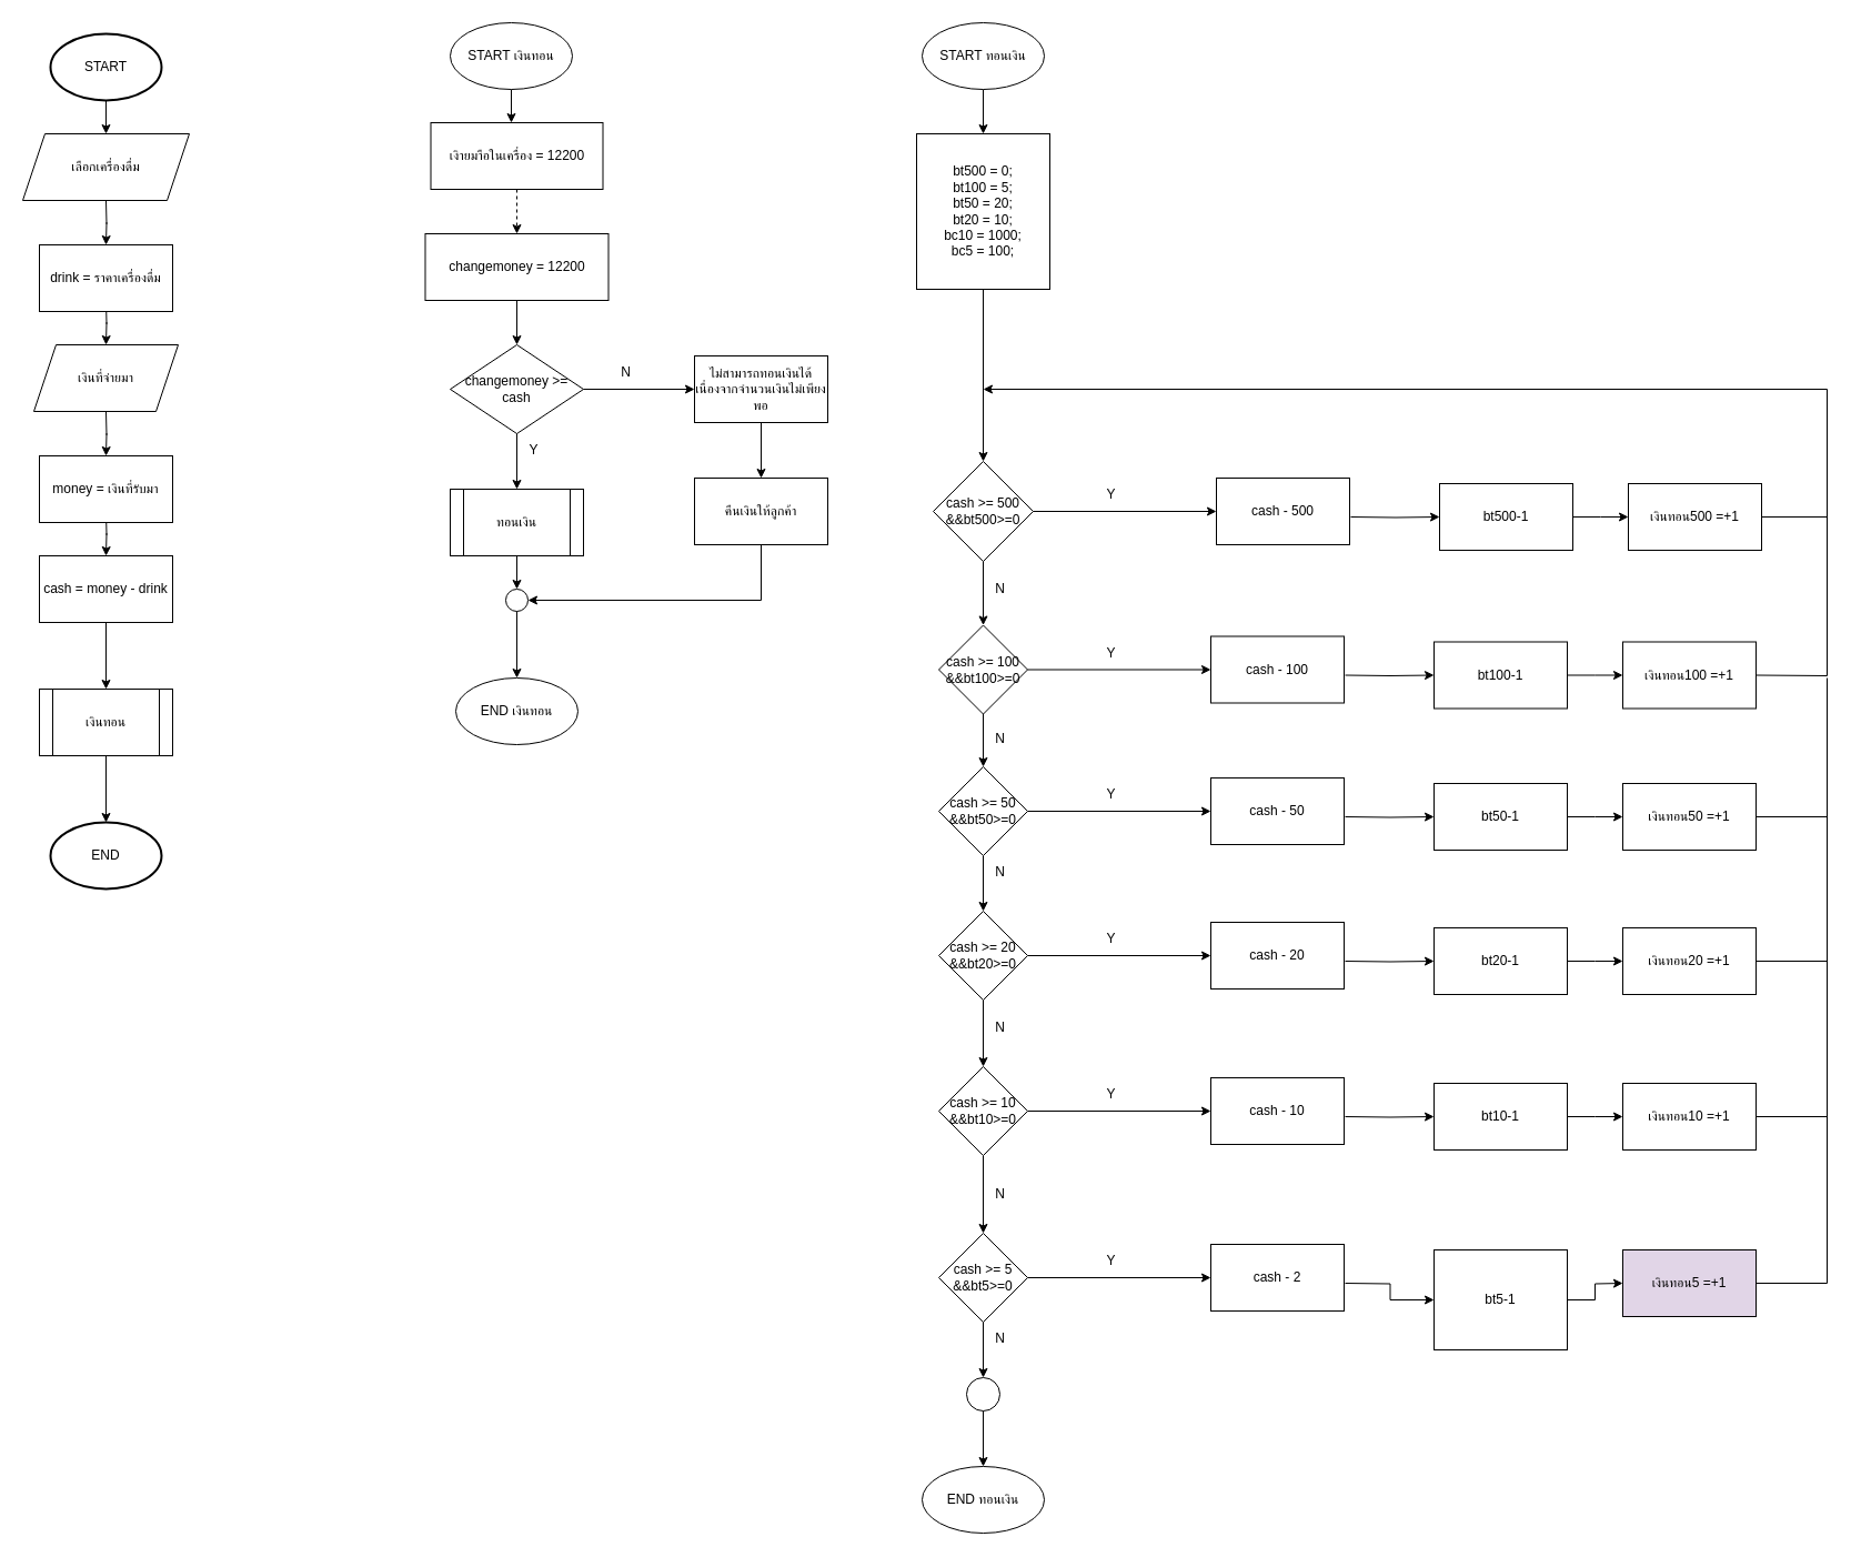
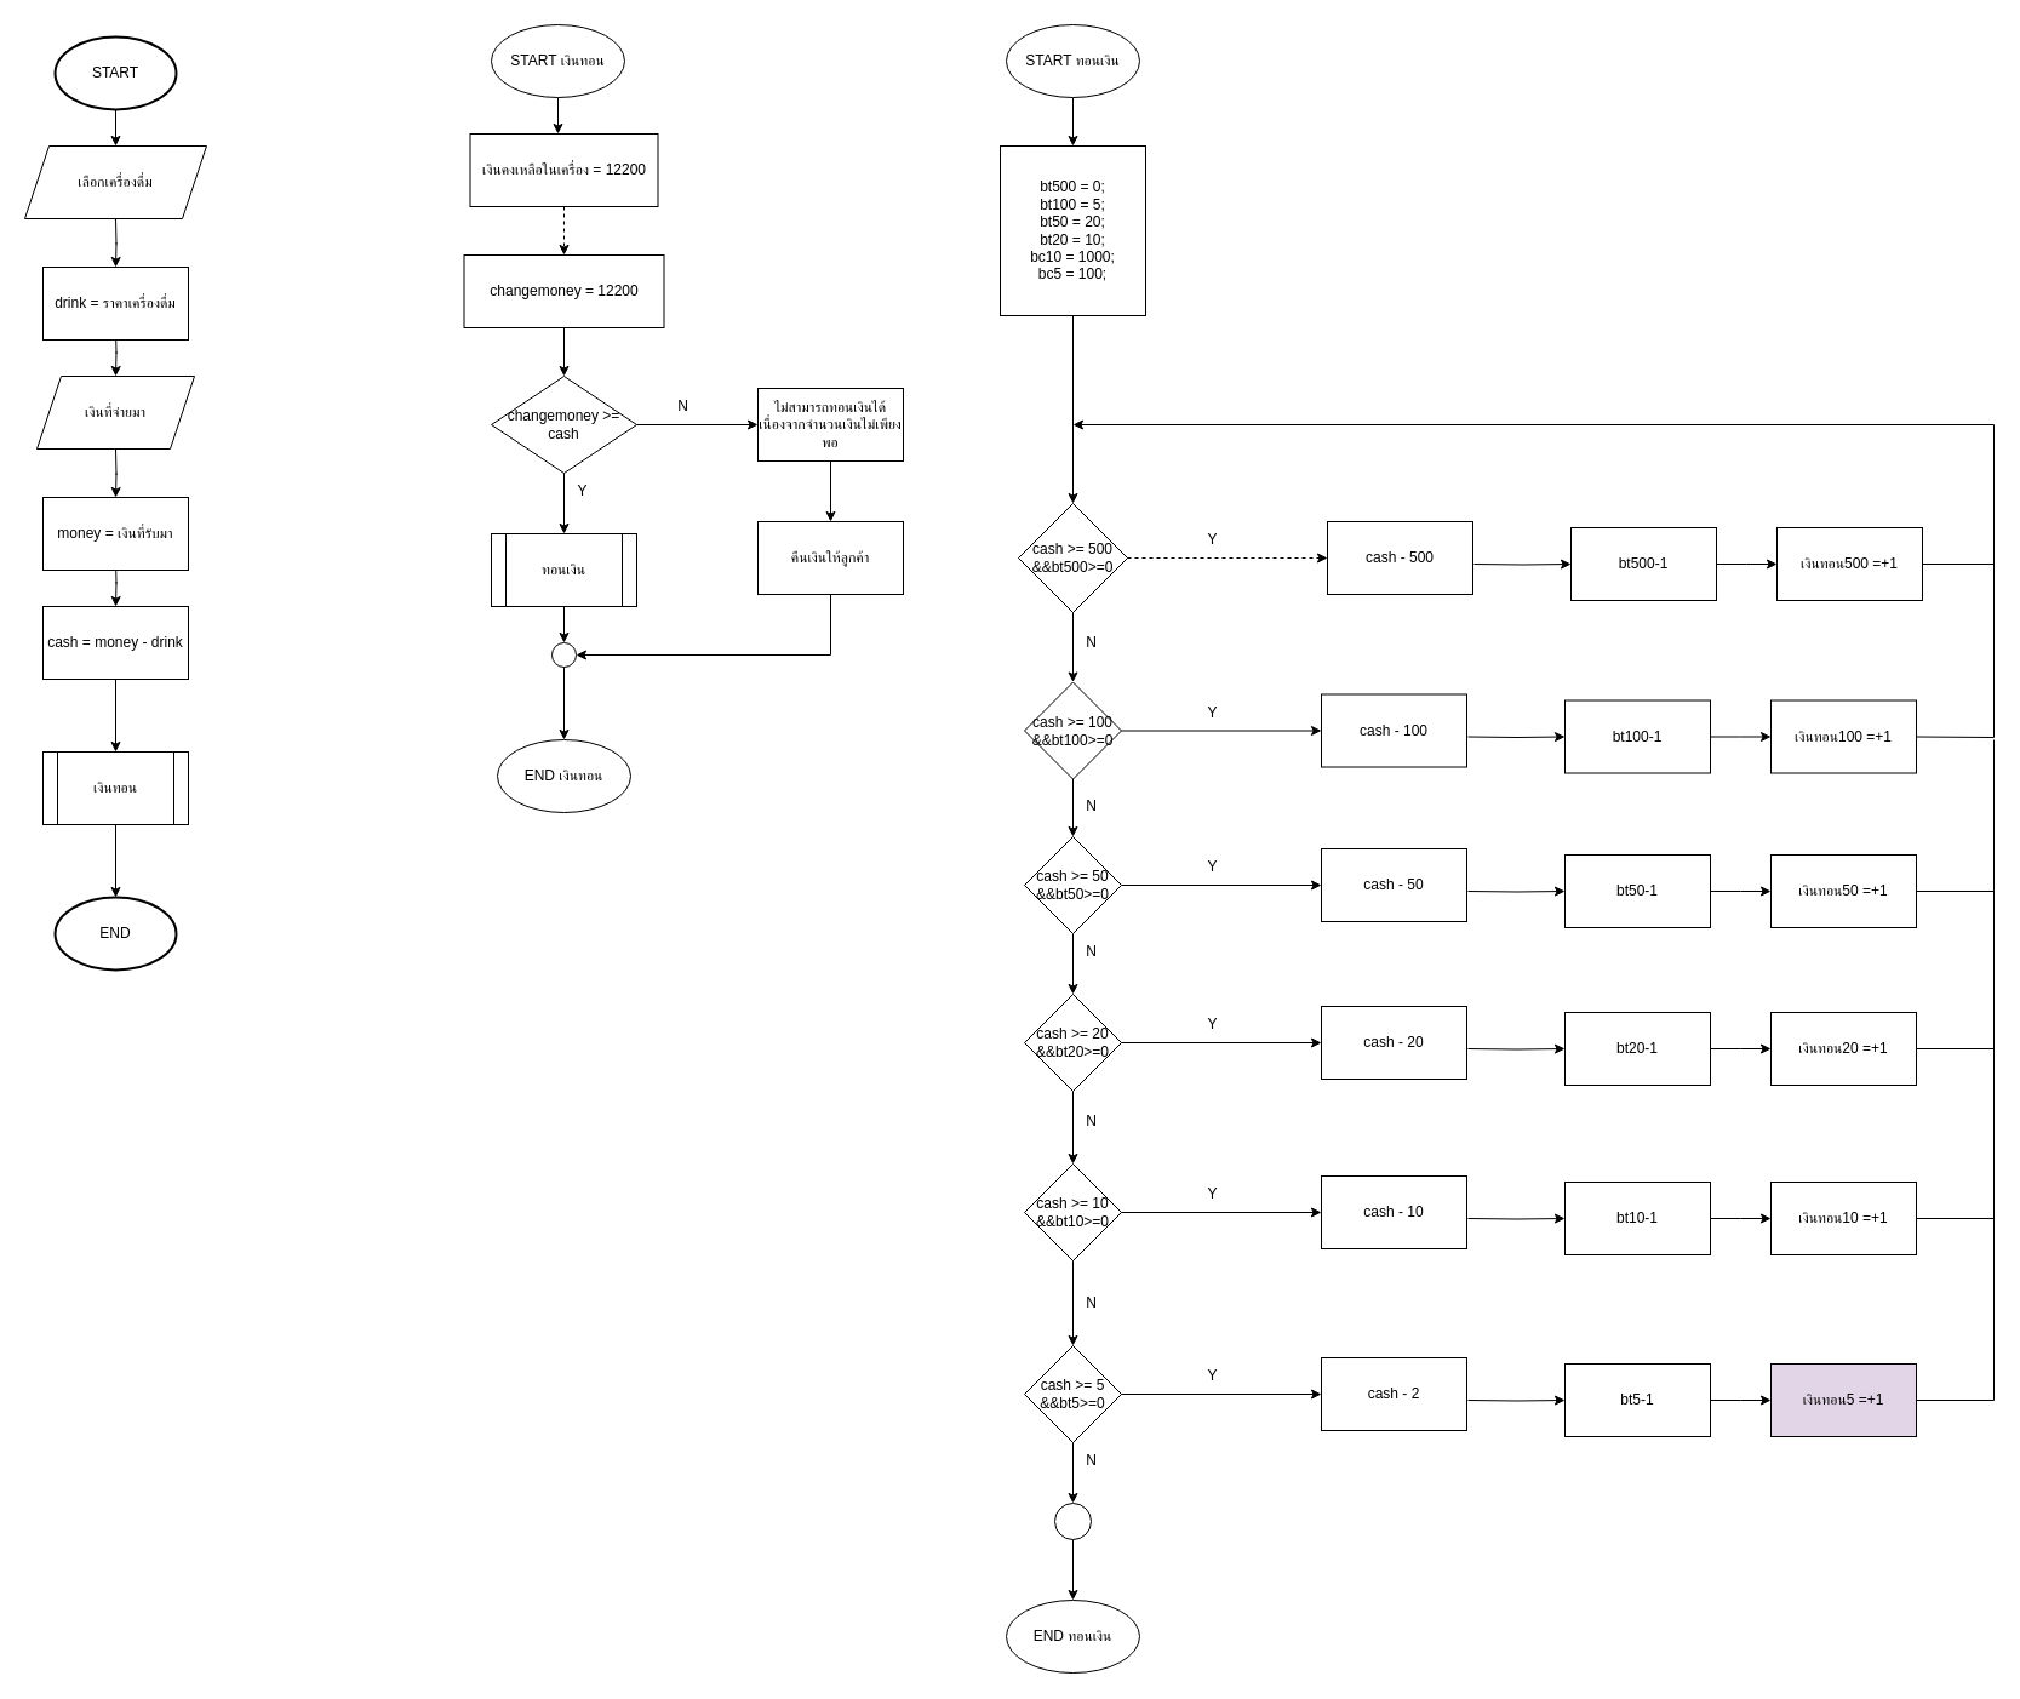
- <mxCell id="11" value="เงิายมาือในเครื่อง = 12200" style="rounded=0;whiteSpace=wrap;html=1;" vertex="1" parent="1"><mxGeometry x="387.5" y="110" width="155" height="60" as="geometry" /></mxCell>
+ <mxCell id="11" value="เงินคงเหลือในเครื่อง = 12200" style="rounded=0;whiteSpace=wrap;html=1;" vertex="1" parent="1"><mxGeometry x="387.5" y="110" width="155" height="60" as="geometry" /></mxCell>
- <mxCell id="40" value="" style="endArrow=classic;html=1;rounded=0;exitX=1;exitY=0.5;exitDx=0;exitDy=0;entryX=0;entryY=0.5;entryDx=0;entryDy=0;" edge="1" parent="1" source="37" target="42"><mxGeometry width="50" height="50" relative="1" as="geometry"><mxPoint x="1345" y="515" as="sourcePoint" /><mxPoint x="1095" y="410" as="targetPoint" /></mxGeometry></mxCell>
+ <mxCell id="40" value="" style="endArrow=classic;html=1;rounded=0;exitX=1;exitY=0.5;exitDx=0;exitDy=0;entryX=0;entryY=0.5;entryDx=0;entryDy=0;dashed=1;" edge="1" parent="1" source="37" target="42"><mxGeometry width="50" height="50" relative="1" as="geometry"><mxPoint x="1345" y="515" as="sourcePoint" /><mxPoint x="1095" y="410" as="targetPoint" /></mxGeometry></mxCell>
- <mxCell id="90" value="bt5-1" style="rounded=0;whiteSpace=wrap;html=1;" vertex="1" parent="1"><mxGeometry x="1291" y="1125" width="120" height="90" as="geometry" /></mxCell>
+ <mxCell id="90" value="bt5-1" style="rounded=0;whiteSpace=wrap;html=1;" vertex="1" parent="1"><mxGeometry x="1291" y="1125" width="120" height="60" as="geometry" /></mxCell>
